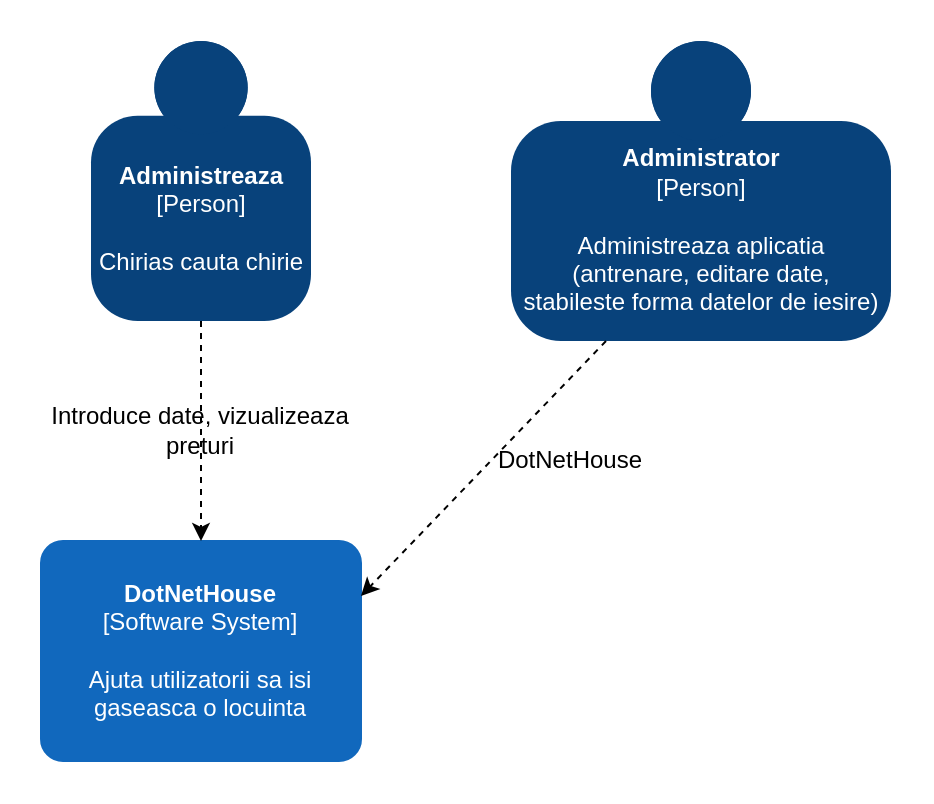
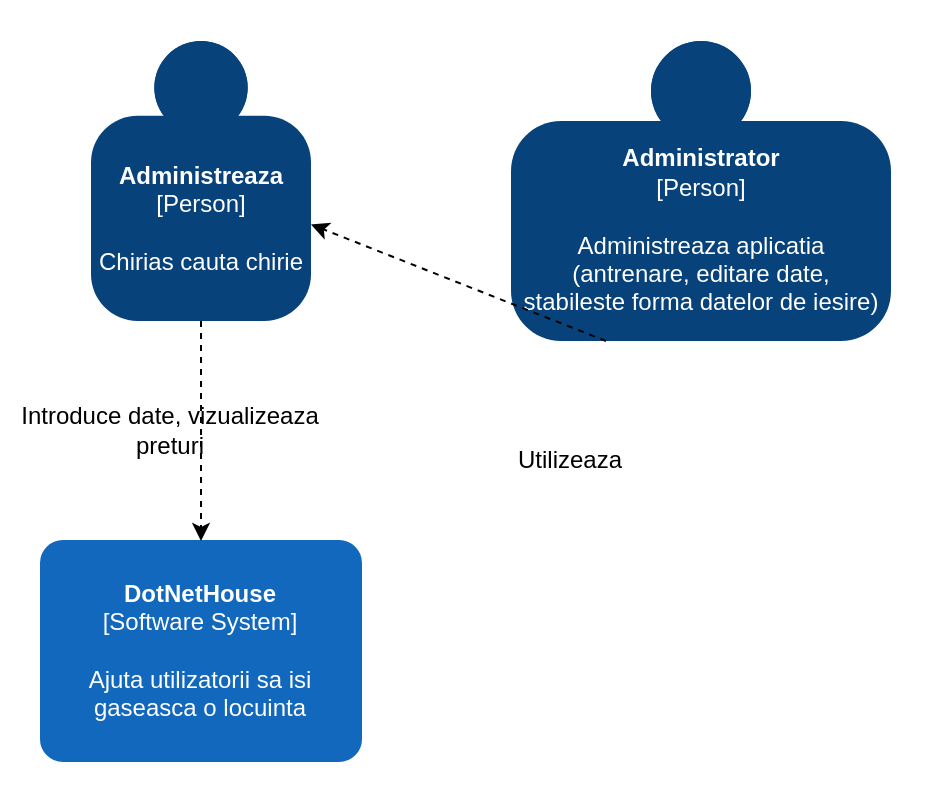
- <mxCell id="5" value="Introduce date, vizualizeaza preturi" style="text;html=1;strokeColor=none;fillColor=none;align=center;verticalAlign=middle;whiteSpace=wrap;rounded=0;" parent="1" vertex="1"><mxGeometry x="20" y="190" width="160" height="50" as="geometry" /></mxCell>
+ <mxCell id="5" value="Introduce date, vizualizeaza preturi" style="text;html=1;strokeColor=none;fillColor=none;align=center;verticalAlign=middle;whiteSpace=wrap;rounded=0;" parent="1" vertex="1"><mxGeometry x="5" y="190" width="160" height="50" as="geometry" /></mxCell>
- <mxCell id="8" value="DotNetHouse" style="text;html=1;strokeColor=none;fillColor=none;align=center;verticalAlign=middle;whiteSpace=wrap;rounded=0;" vertex="1" parent="1"><mxGeometry x="235" y="220" width="100" height="20" as="geometry" /></mxCell>
+ <mxCell id="8" value="Utilizeaza" style="text;html=1;strokeColor=none;fillColor=none;align=center;verticalAlign=middle;whiteSpace=wrap;rounded=0;" vertex="1" parent="1"><mxGeometry x="235" y="220" width="100" height="20" as="geometry" /></mxCell>
- <mxCell id="7" value="" style="endArrow=classic;html=1;exitX=0.25;exitY=1;exitDx=0;exitDy=0;exitPerimeter=0;entryX=1;entryY=0.25;entryDx=0;entryDy=0;entryPerimeter=0;dashed=1;" edge="1" parent="1" source="6" target="3"><mxGeometry width="50" height="50" relative="1" as="geometry"><mxPoint x="265" y="200" as="sourcePoint" /><mxPoint x="265" y="310" as="targetPoint" /></mxGeometry></mxCell>
+ <mxCell id="7" value="" style="endArrow=classic;html=1;exitX=0.25;exitY=1;exitDx=0;exitDy=0;exitPerimeter=0;dashed=1;" edge="1" parent="1" source="6" target="2"><mxGeometry width="50" height="50" relative="1" as="geometry"><mxPoint x="265" y="200" as="sourcePoint" /><mxPoint x="265" y="310" as="targetPoint" /></mxGeometry></mxCell>
